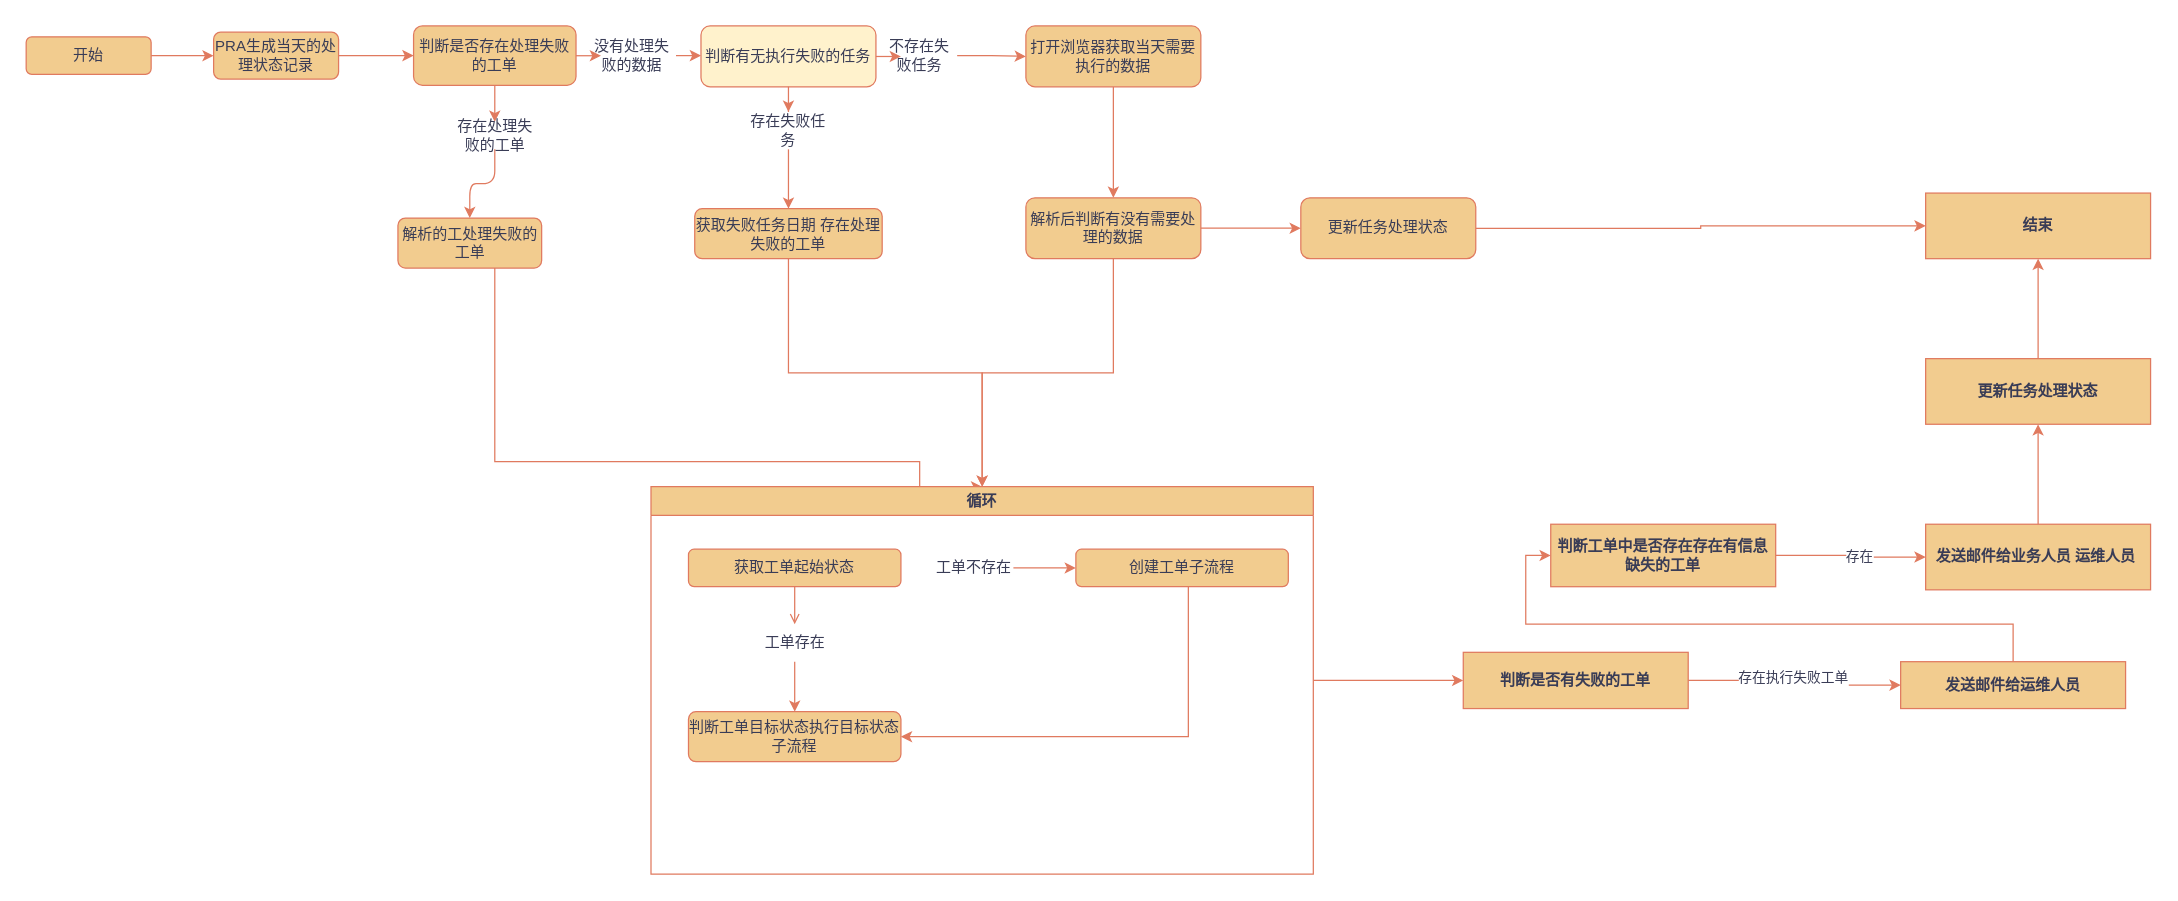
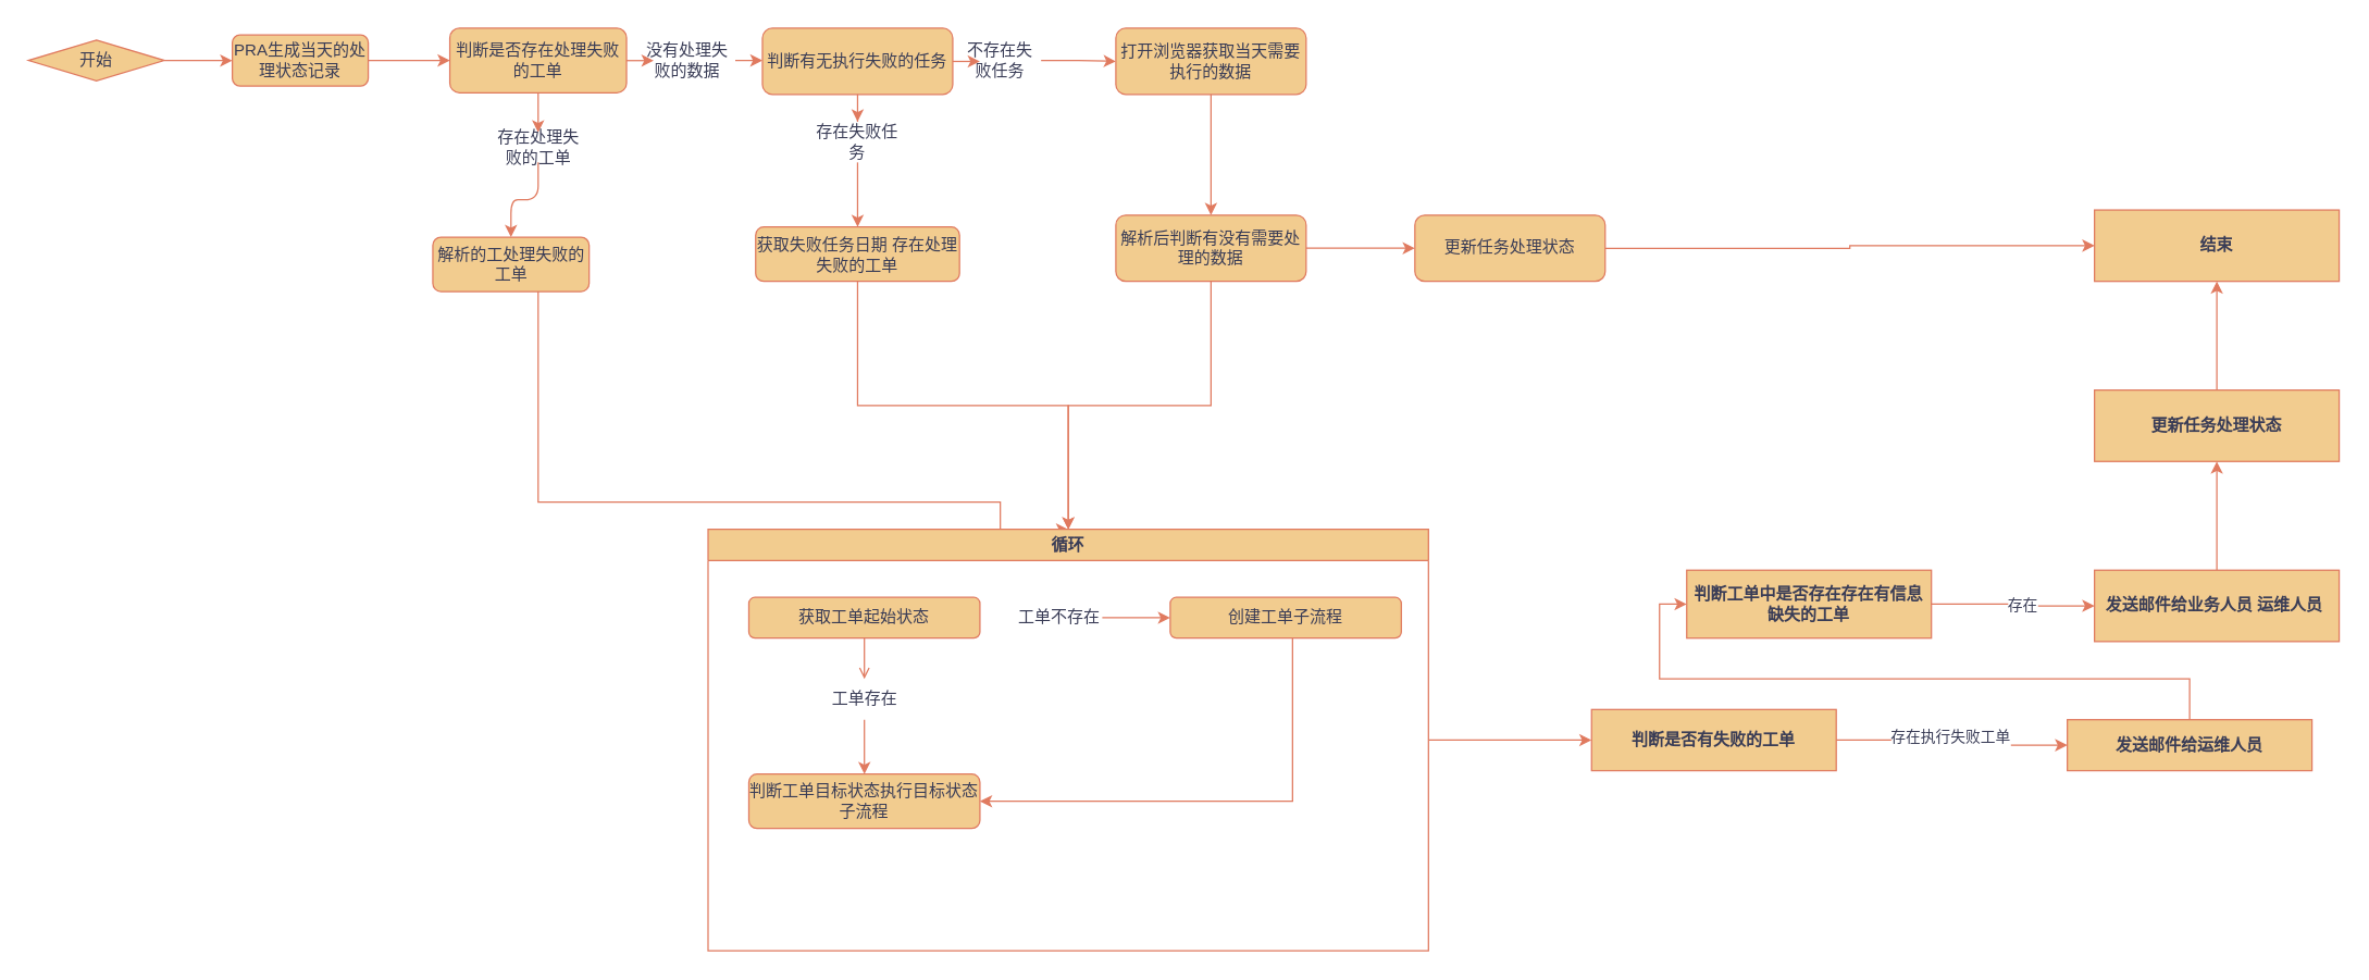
- <mxCell id="3" value="开始" style="rounded=1;whiteSpace=wrap;html=1;labelBackgroundColor=none;fillColor=#F2CC8F;strokeColor=#E07A5F;fontColor=#393C56;" parent="1" vertex="1"><mxGeometry x="20" y="29" width="100" height="30" as="geometry" /></mxCell>
+ <mxCell id="3" value="开始" style="rhombus;whiteSpace=wrap;html=1;labelBackgroundColor=none;fillColor=#F2CC8F;strokeColor=#E07A5F;fontColor=#393C56;" parent="1" vertex="1"><mxGeometry x="20" y="29" width="100" height="30" as="geometry" /></mxCell>
- <mxCell id="13" value="判断有无执行失败的任务" style="whiteSpace=wrap;html=1;rounded=1;labelBackgroundColor=none;fillColor=#fff2cc;strokeColor=#E07A5F;fontColor=#393C56;" parent="1" vertex="1"><mxGeometry x="560" y="20.25" width="140" height="48.75" as="geometry" /></mxCell>
+ <mxCell id="13" value="判断有无执行失败的任务" style="whiteSpace=wrap;html=1;rounded=1;labelBackgroundColor=none;fillColor=#F2CC8F;strokeColor=#E07A5F;fontColor=#393C56;" parent="1" vertex="1"><mxGeometry x="560" y="20.25" width="140" height="48.75" as="geometry" /></mxCell>
